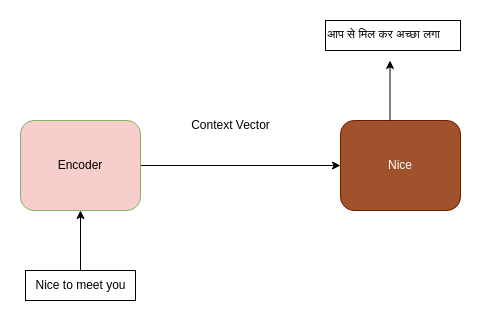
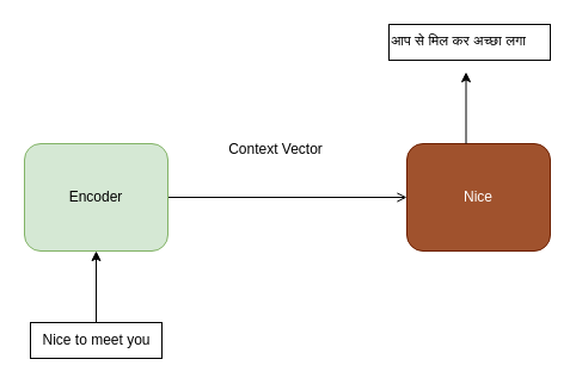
- <mxCell id="3" value="Encoder" style="rounded=1;whiteSpace=wrap;html=1;fillColor=#f8cecc;strokeColor=#82b366;" vertex="1" parent="1"><mxGeometry x="20" y="120" width="120" height="90" as="geometry" /></mxCell>
+ <mxCell id="3" value="Encoder" style="rounded=1;whiteSpace=wrap;html=1;fillColor=#d5e8d4;strokeColor=#82b366;" vertex="1" parent="1"><mxGeometry x="20" y="120" width="120" height="90" as="geometry" /></mxCell>
- <mxCell id="2" value="" style="edgeStyle=orthogonalEdgeStyle;rounded=0;orthogonalLoop=1;jettySize=auto;html=1;" edge="1" parent="1" source="3" target="4"><mxGeometry relative="1" as="geometry"><mxPoint x="240" y="165" as="targetPoint" /></mxGeometry></mxCell>
+ <mxCell id="2" value="" style="edgeStyle=orthogonalEdgeStyle;rounded=0;orthogonalLoop=1;jettySize=auto;html=1;endArrow=open;" edge="1" parent="1" source="3" target="4"><mxGeometry relative="1" as="geometry"><mxPoint x="240" y="165" as="targetPoint" /></mxGeometry></mxCell>
